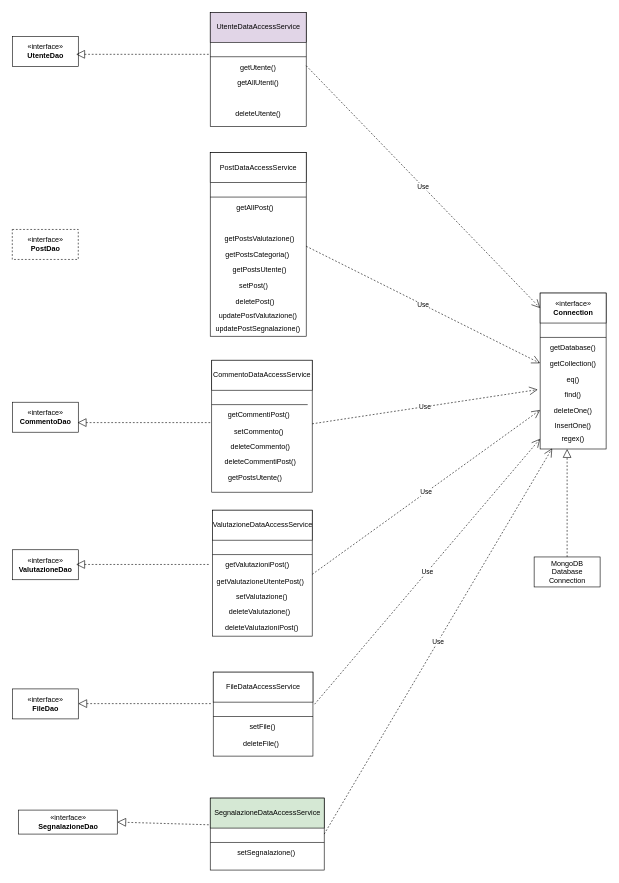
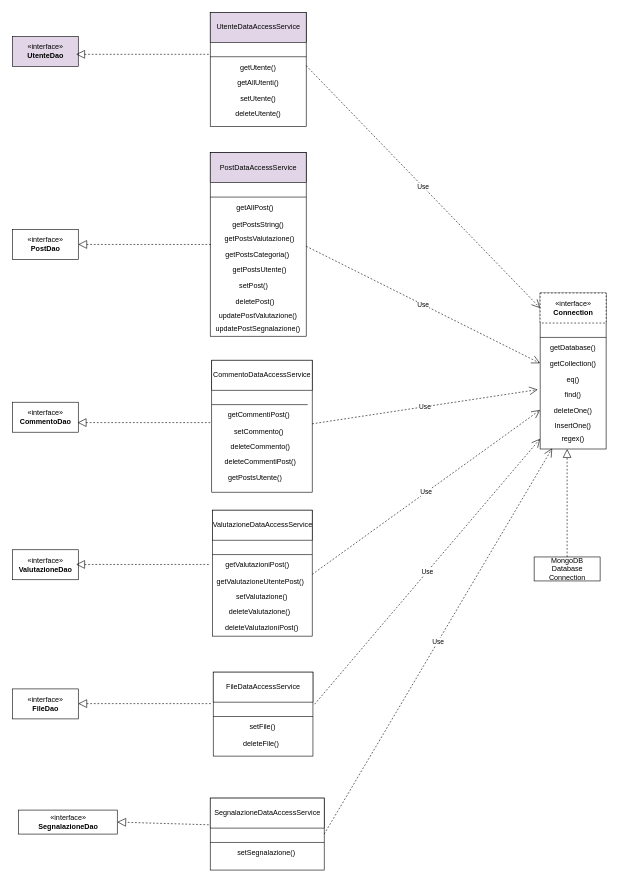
- <mxCell id="64" value="«interface»&lt;br&gt;&lt;b&gt;UtenteDao&lt;/b&gt;" style="html=1;fontColor=#000000;" parent="1" vertex="1"><mxGeometry x="20" y="60" width="110" height="50" as="geometry" /></mxCell>
+ <mxCell id="64" value="«interface»&lt;br&gt;&lt;b&gt;UtenteDao&lt;/b&gt;" style="html=1;fontColor=#000000;fillColor=#e1d5e7;" parent="1" vertex="1"><mxGeometry x="20" y="60" width="110" height="50" as="geometry" /></mxCell>
+ <mxCell id="19" value="setUtente()" style="text;strokeColor=none;fillColor=none;align=center;verticalAlign=top;spacingLeft=4;spacingRight=4;overflow=hidden;rotatable=0;points=[[0,0.5],[1,0.5]];portConstraint=eastwest;" parent="1" vertex="1"><mxGeometry x="350" y="150" width="160" height="26" as="geometry" /></mxCell>
- <mxCell id="22" value="PostDataAccessService" style="html=1;" parent="1" vertex="1"><mxGeometry x="350" y="254" width="160" height="50" as="geometry" /></mxCell>
+ <mxCell id="22" value="PostDataAccessService" style="html=1;fillColor=#e1d5e7;" parent="1" vertex="1"><mxGeometry x="350" y="254" width="160" height="50" as="geometry" /></mxCell>
+ <mxCell id="25" value="getPostsString()" style="text;strokeColor=none;fillColor=none;align=center;verticalAlign=top;spacingLeft=4;spacingRight=4;overflow=hidden;rotatable=0;points=[[0,0.5],[1,0.5]];portConstraint=eastwest;" parent="1" vertex="1"><mxGeometry x="350" y="360" width="160" height="24" as="geometry" /></mxCell>
- <mxCell id="65" value="«interface»&lt;br&gt;&lt;b&gt;PostDao&lt;/b&gt;" style="html=1;fontColor=#000000;dashed=1;" parent="1" vertex="1"><mxGeometry x="20" y="382" width="110" height="50" as="geometry" /></mxCell>
+ <mxCell id="65" value="«interface»&lt;br&gt;&lt;b&gt;PostDao&lt;/b&gt;" style="html=1;fontColor=#000000;" parent="1" vertex="1"><mxGeometry x="20" y="382" width="110" height="50" as="geometry" /></mxCell>
+ <mxCell id="70" value="" style="endArrow=block;dashed=1;endFill=0;endSize=12;html=1;rounded=0;entryX=1;entryY=0.5;entryDx=0;entryDy=0;exitX=-0.026;exitY=0.885;exitDx=0;exitDy=0;exitPerimeter=0;" edge="1" parent="1" source="26" target="65"><mxGeometry width="160" relative="1" as="geometry"><mxPoint x="140" y="409" as="sourcePoint" /><mxPoint x="300" y="409" as="targetPoint" /></mxGeometry></mxCell>
- <mxCell id="3" value="«interface»&lt;br&gt;&lt;b&gt;Connection&lt;/b&gt;" style="html=1;" parent="1" vertex="1"><mxGeometry x="900" y="488" width="110" height="50" as="geometry" /></mxCell>
+ <mxCell id="3" value="«interface»&lt;br&gt;&lt;b&gt;Connection&lt;/b&gt;" style="html=1;dashed=1;" parent="1" vertex="1"><mxGeometry x="900" y="488" width="110" height="50" as="geometry" /></mxCell>
- <mxCell id="12" value="MongoDB&lt;br&gt;Database&lt;br&gt;Connection" style="html=1;" parent="1" vertex="1"><mxGeometry x="890" y="928" width="110" height="50" as="geometry" /></mxCell>
+ <mxCell id="12" value="MongoDB&lt;br&gt;Database&lt;br&gt;Connection" style="html=1;" parent="1" vertex="1"><mxGeometry x="890" y="928" width="110" height="40" as="geometry" /></mxCell>
- <mxCell id="57" value="SegnalazioneDataAccessService" style="html=1;fillColor=#d5e8d4;" parent="1" vertex="1"><mxGeometry x="350" y="1330" width="190" height="50" as="geometry" /></mxCell>
+ <mxCell id="57" value="SegnalazioneDataAccessService" style="html=1;" parent="1" vertex="1"><mxGeometry x="350" y="1330" width="190" height="50" as="geometry" /></mxCell>
